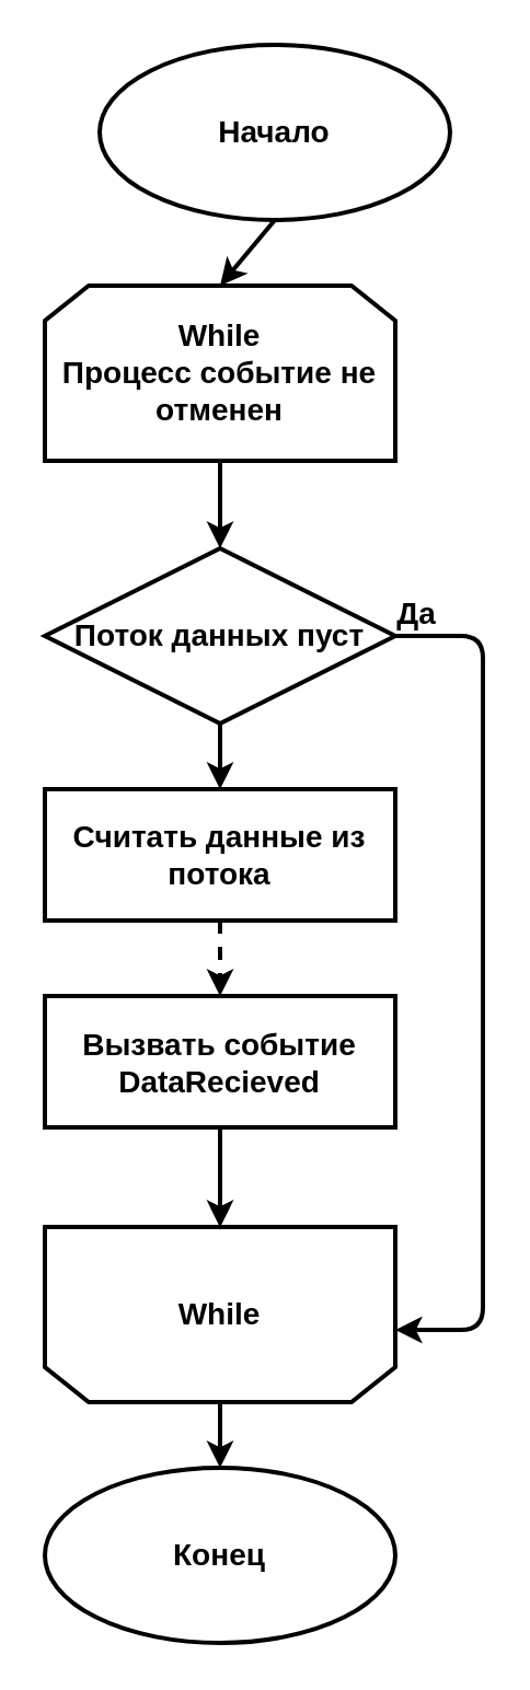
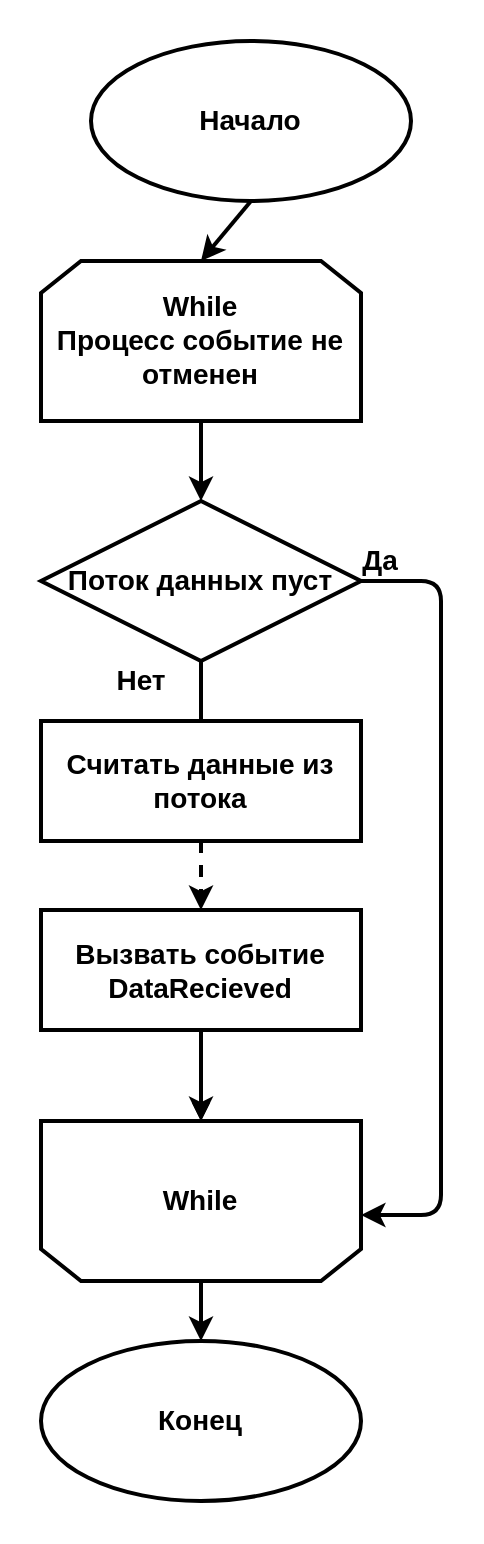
+ <mxCell id="16" value="&lt;b style=&quot;font-size: 14px&quot;&gt;&lt;font style=&quot;font-size: 14px&quot;&gt;Нет&lt;/font&gt;&lt;/b&gt;" parent="1" vertex="1" style="text;html=1;align=center;verticalAlign=middle;resizable=0;points=[];autosize=1;"><mxGeometry as="geometry" x="50" y="330" width="40" height="20" /></mxCell>
- <mxCell id="11" value="" parent="1" style="endArrow=classic;html=1;exitX=0.5;exitY=1;exitDx=0;exitDy=0;entryX=0.5;entryY=0;entryDx=0;entryDy=0;strokeWidth=2;" source="4" target="5" edge="1"><mxGeometry as="geometry" width="50" height="50" relative="1"><mxPoint as="sourcePoint" x="170" y="470" /><mxPoint as="targetPoint" x="220" y="420" /></mxGeometry></mxCell>
+ <mxCell id="11" value="" parent="1" style="endArrow=none;html=1;exitX=0.5;exitY=1;exitDx=0;exitDy=0;entryX=0.5;entryY=0;entryDx=0;entryDy=0;strokeWidth=2;" source="4" target="5" edge="1"><mxGeometry as="geometry" width="50" height="50" relative="1"><mxPoint as="sourcePoint" x="170" y="470" /><mxPoint as="targetPoint" x="220" y="420" /></mxGeometry></mxCell>
